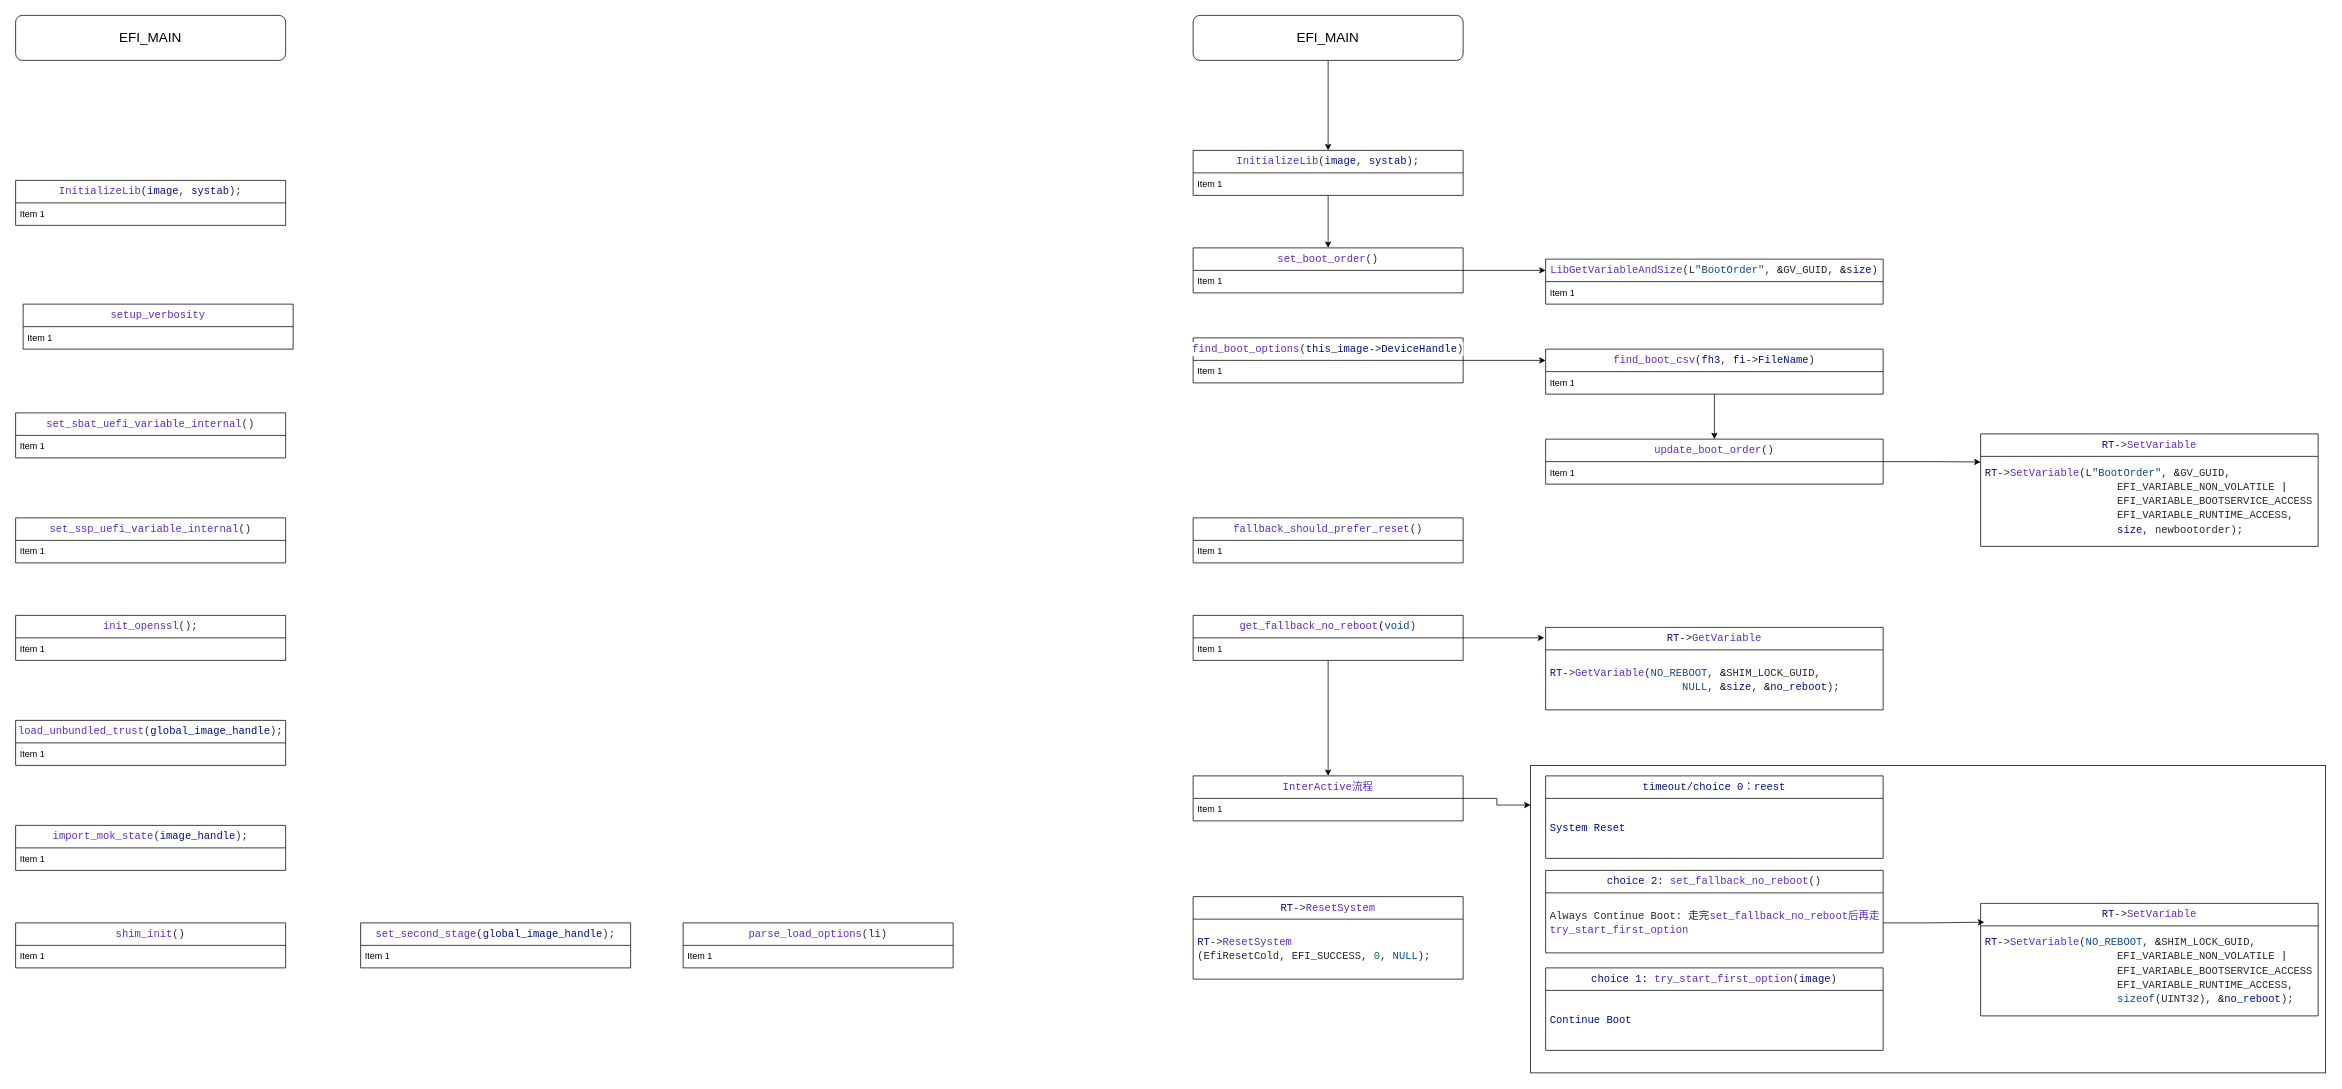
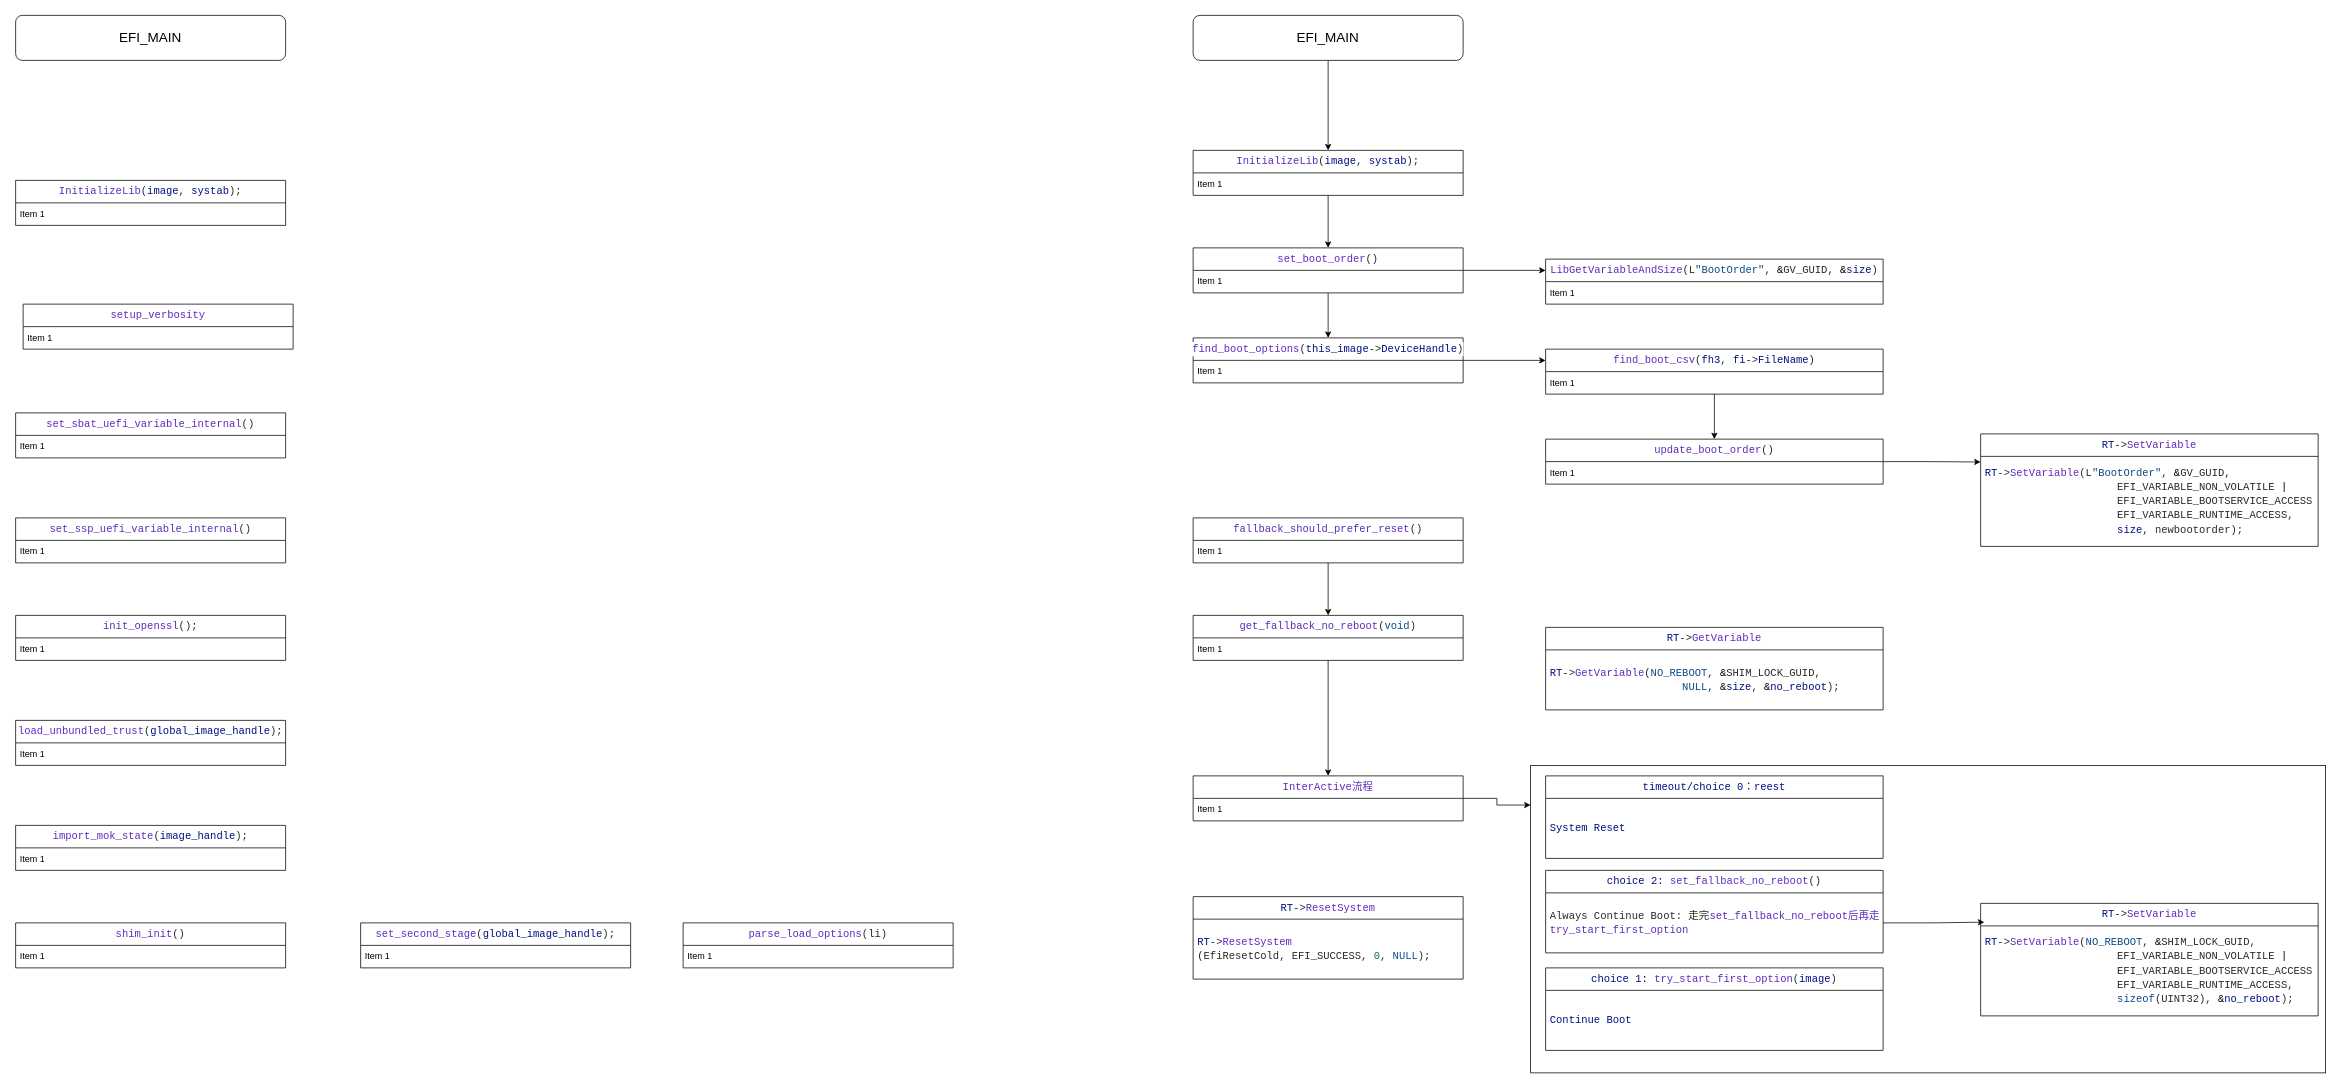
+ <mxCell id="8" style="edgeStyle=orthogonalEdgeStyle;rounded=0;orthogonalLoop=1;jettySize=auto;html=1;entryX=0.5;entryY=0;entryDx=0;entryDy=0;" parent="1" source="10" target="13" edge="1"><mxGeometry relative="1" as="geometry" /></mxCell>
+ <mxCell id="25" style="edgeStyle=orthogonalEdgeStyle;rounded=0;orthogonalLoop=1;jettySize=auto;html=1;entryX=0.5;entryY=0;entryDx=0;entryDy=0;" parent="1" source="26" target="29" edge="1"><mxGeometry relative="1" as="geometry" /></mxCell>
- <mxCell id="33" style="edgeStyle=orthogonalEdgeStyle;rounded=0;orthogonalLoop=1;jettySize=auto;html=1;entryX=-0.004;entryY=0.127;entryDx=0;entryDy=0;entryPerimeter=0;" parent="1" source="29" target="31" edge="1"><mxGeometry relative="1" as="geometry" /></mxCell>
